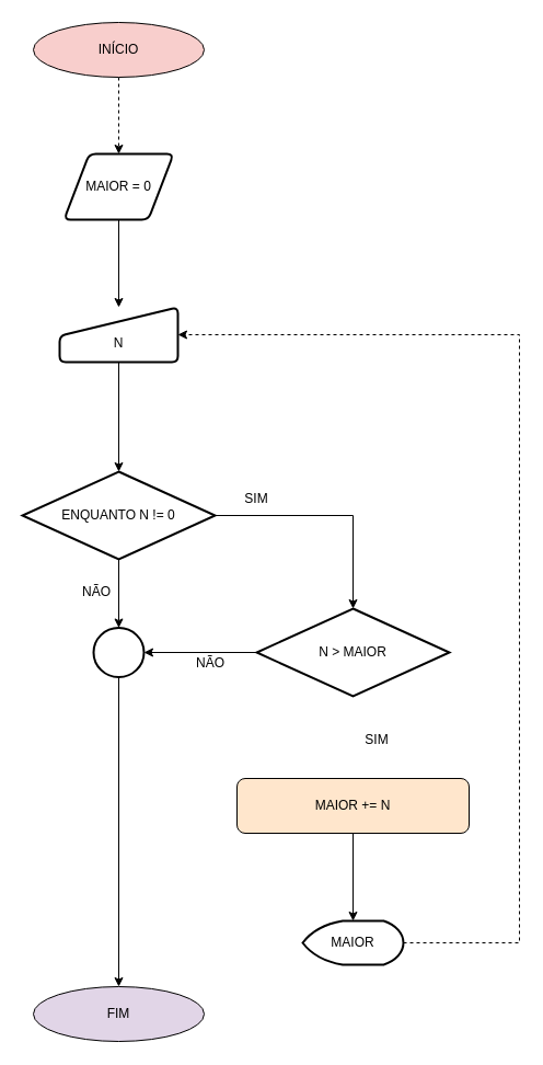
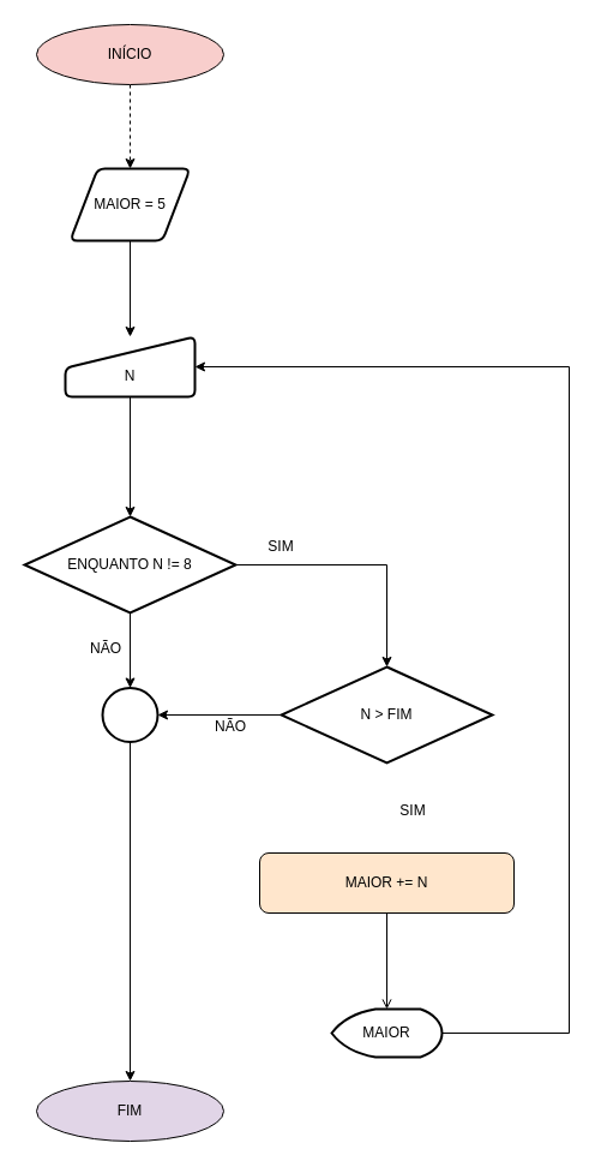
- <mxCell id="11" value="MAIOR = 0" style="shape=parallelogram;html=1;strokeWidth=2;perimeter=parallelogramPerimeter;whiteSpace=wrap;rounded=1;arcSize=12;size=0.23;" vertex="1" parent="1"><mxGeometry x="58" y="140" width="100" height="60" as="geometry" /></mxCell>
+ <mxCell id="11" value="MAIOR = 5" style="shape=parallelogram;html=1;strokeWidth=2;perimeter=parallelogramPerimeter;whiteSpace=wrap;rounded=1;arcSize=12;size=0.23;" vertex="1" parent="1"><mxGeometry x="58" y="140" width="100" height="60" as="geometry" /></mxCell>
- <mxCell id="9" value="ENQUANTO N != 0" style="strokeWidth=2;html=1;shape=mxgraph.flowchart.decision;whiteSpace=wrap;" vertex="1" parent="1"><mxGeometry x="20" y="430" width="176" height="80" as="geometry" /></mxCell>
+ <mxCell id="9" value="ENQUANTO N != 8" style="strokeWidth=2;html=1;shape=mxgraph.flowchart.decision;whiteSpace=wrap;" vertex="1" parent="1"><mxGeometry x="20" y="430" width="176" height="80" as="geometry" /></mxCell>
- <mxCell id="16" value="" style="edgeStyle=orthogonalEdgeStyle;rounded=0;orthogonalLoop=1;jettySize=auto;html=1;entryX=1;entryY=0.5;entryDx=0;entryDy=0;dashed=1;" edge="1" parent="1" source="17" target="6"><mxGeometry relative="1" as="geometry"><mxPoint x="322" y="940" as="targetPoint" /><Array as="points"><mxPoint x="474" y="860" /><mxPoint x="474" y="305" /></Array></mxGeometry></mxCell>
+ <mxCell id="16" value="" style="edgeStyle=orthogonalEdgeStyle;rounded=0;orthogonalLoop=1;jettySize=auto;html=1;entryX=1;entryY=0.5;entryDx=0;entryDy=0;" edge="1" parent="1" source="17" target="6"><mxGeometry relative="1" as="geometry"><mxPoint x="322" y="940" as="targetPoint" /><Array as="points"><mxPoint x="474" y="860" /><mxPoint x="474" y="305" /></Array></mxGeometry></mxCell>
- <mxCell id="13" value="N &amp;gt; MAIOR" style="strokeWidth=2;html=1;shape=mxgraph.flowchart.decision;whiteSpace=wrap;" vertex="1" parent="1"><mxGeometry x="234" y="555" width="176" height="80" as="geometry" /></mxCell>
+ <mxCell id="13" value="N &amp;gt; FIM" style="strokeWidth=2;html=1;shape=mxgraph.flowchart.decision;whiteSpace=wrap;" vertex="1" parent="1"><mxGeometry x="234" y="555" width="176" height="80" as="geometry" /></mxCell>
- <mxCell id="14" value="" style="edgeStyle=orthogonalEdgeStyle;rounded=0;orthogonalLoop=1;jettySize=auto;html=1;" edge="1" parent="1" source="15" target="17"><mxGeometry relative="1" as="geometry" /></mxCell>
+ <mxCell id="14" value="" style="edgeStyle=orthogonalEdgeStyle;rounded=0;orthogonalLoop=1;jettySize=auto;html=1;endArrow=open;" edge="1" parent="1" source="15" target="17"><mxGeometry relative="1" as="geometry" /></mxCell>
